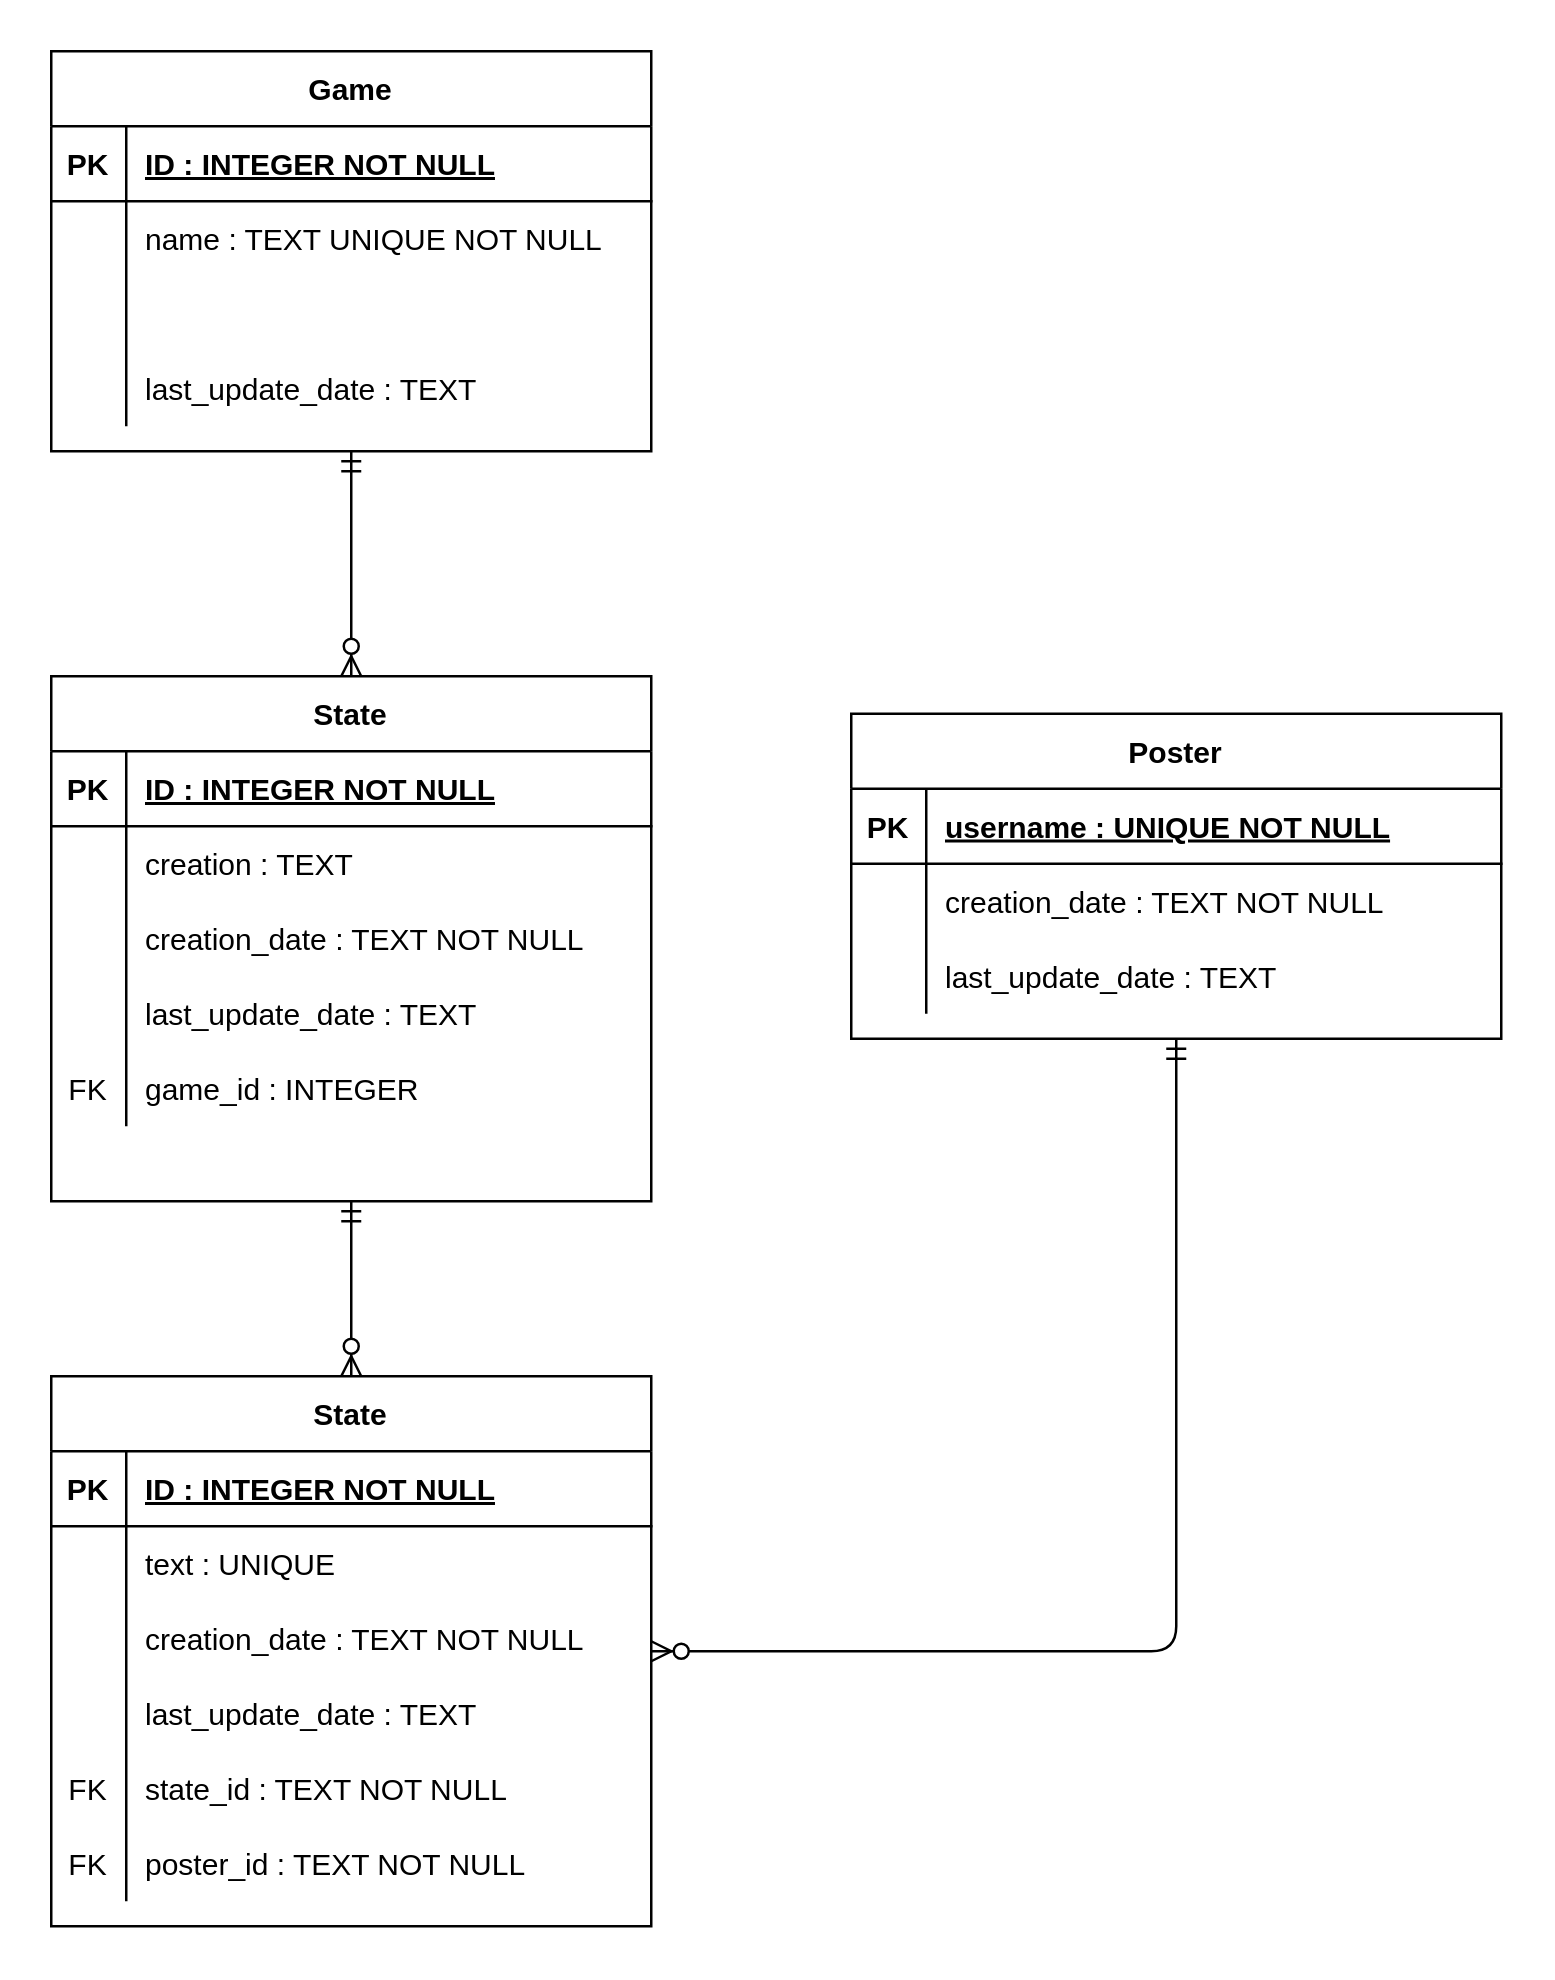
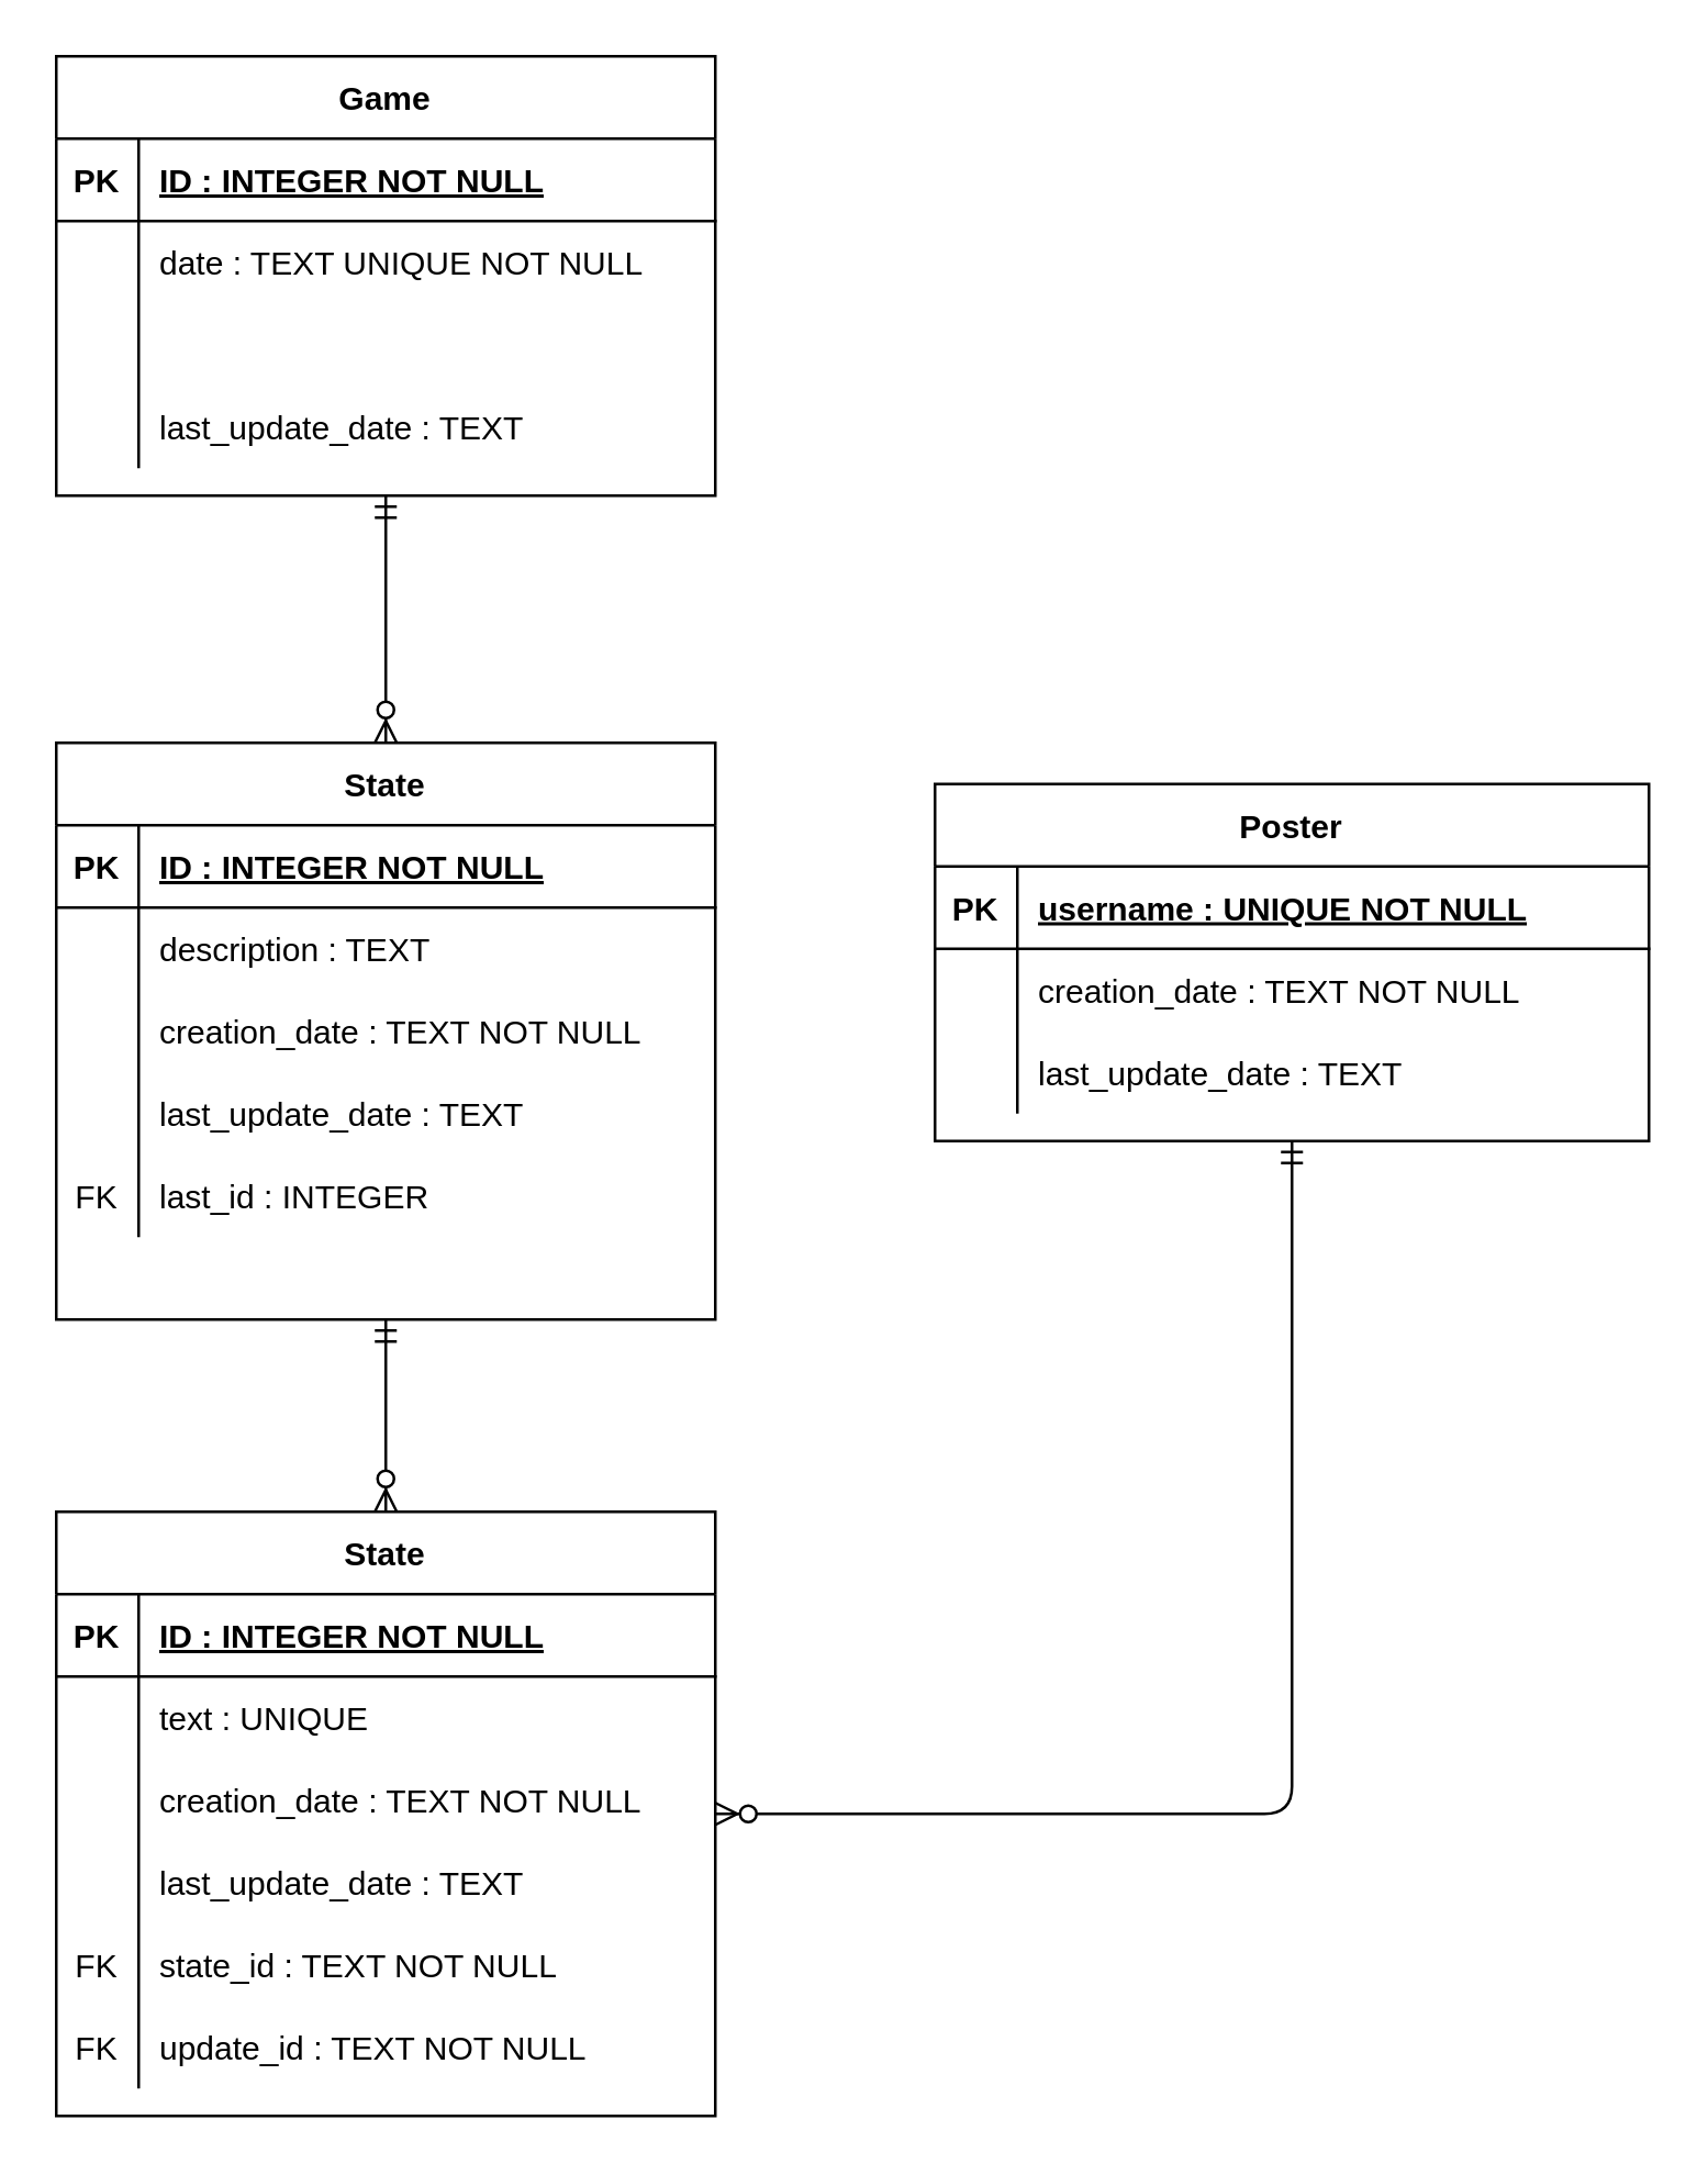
- <mxCell id="24" value="name : TEXT UNIQUE NOT NULL" style="shape=partialRectangle;connectable=0;fillColor=none;top=0;left=0;bottom=0;right=0;align=left;spacingLeft=6;overflow=hidden;" vertex="1" parent="22"><mxGeometry x="30" width="210" height="30" as="geometry" /></mxCell>
+ <mxCell id="24" value="date : TEXT UNIQUE NOT NULL" style="shape=partialRectangle;connectable=0;fillColor=none;top=0;left=0;bottom=0;right=0;align=left;spacingLeft=6;overflow=hidden;" vertex="1" parent="22"><mxGeometry x="30" width="210" height="30" as="geometry" /></mxCell>
- <mxCell id="8" value="creation : TEXT" style="shape=partialRectangle;connectable=0;fillColor=none;top=0;left=0;bottom=0;right=0;align=left;spacingLeft=6;overflow=hidden;" vertex="1" parent="6"><mxGeometry x="30" width="210" height="30" as="geometry" /></mxCell>
+ <mxCell id="8" value="description : TEXT" style="shape=partialRectangle;connectable=0;fillColor=none;top=0;left=0;bottom=0;right=0;align=left;spacingLeft=6;overflow=hidden;" vertex="1" parent="6"><mxGeometry x="30" width="210" height="30" as="geometry" /></mxCell>
- <mxCell id="17" value="game_id : INTEGER" style="shape=partialRectangle;connectable=0;fillColor=none;top=0;left=0;bottom=0;right=0;align=left;spacingLeft=6;overflow=hidden;" vertex="1" parent="15"><mxGeometry x="30" width="210" height="30" as="geometry" /></mxCell>
+ <mxCell id="17" value="last_id : INTEGER" style="shape=partialRectangle;connectable=0;fillColor=none;top=0;left=0;bottom=0;right=0;align=left;spacingLeft=6;overflow=hidden;" vertex="1" parent="15"><mxGeometry x="30" width="210" height="30" as="geometry" /></mxCell>
- <mxCell id="62" value="poster_id : TEXT NOT NULL" style="shape=partialRectangle;connectable=0;fillColor=none;top=0;left=0;bottom=0;right=0;align=left;spacingLeft=6;overflow=hidden;" vertex="1" parent="60"><mxGeometry x="30" width="210" height="30" as="geometry" /></mxCell>
+ <mxCell id="62" value="update_id : TEXT NOT NULL" style="shape=partialRectangle;connectable=0;fillColor=none;top=0;left=0;bottom=0;right=0;align=left;spacingLeft=6;overflow=hidden;" vertex="1" parent="60"><mxGeometry x="30" width="210" height="30" as="geometry" /></mxCell>
